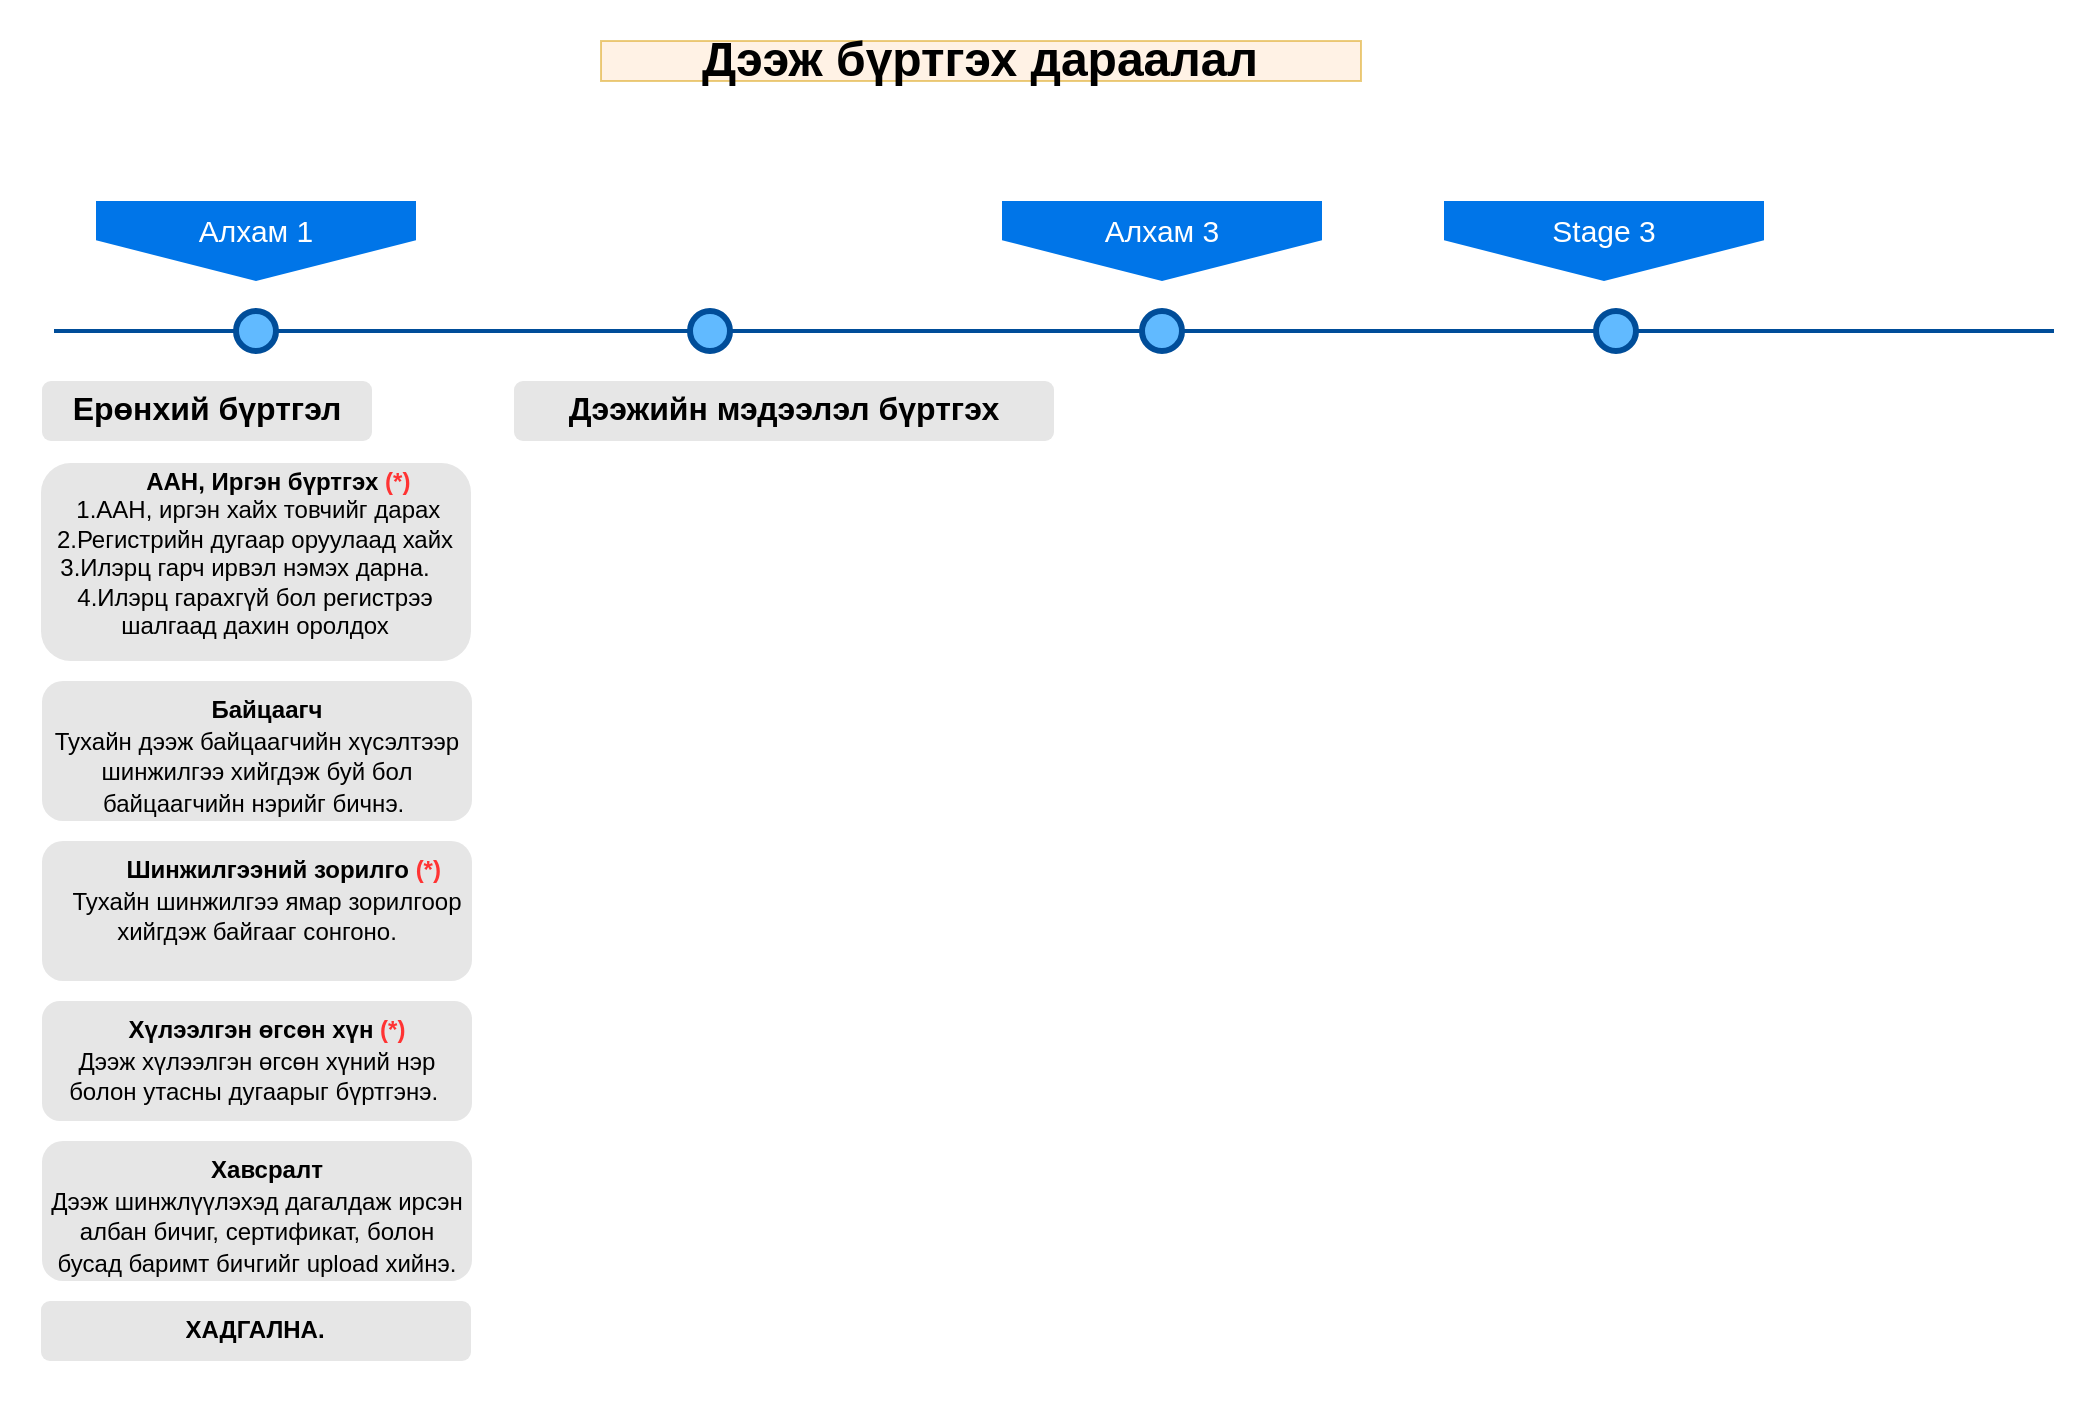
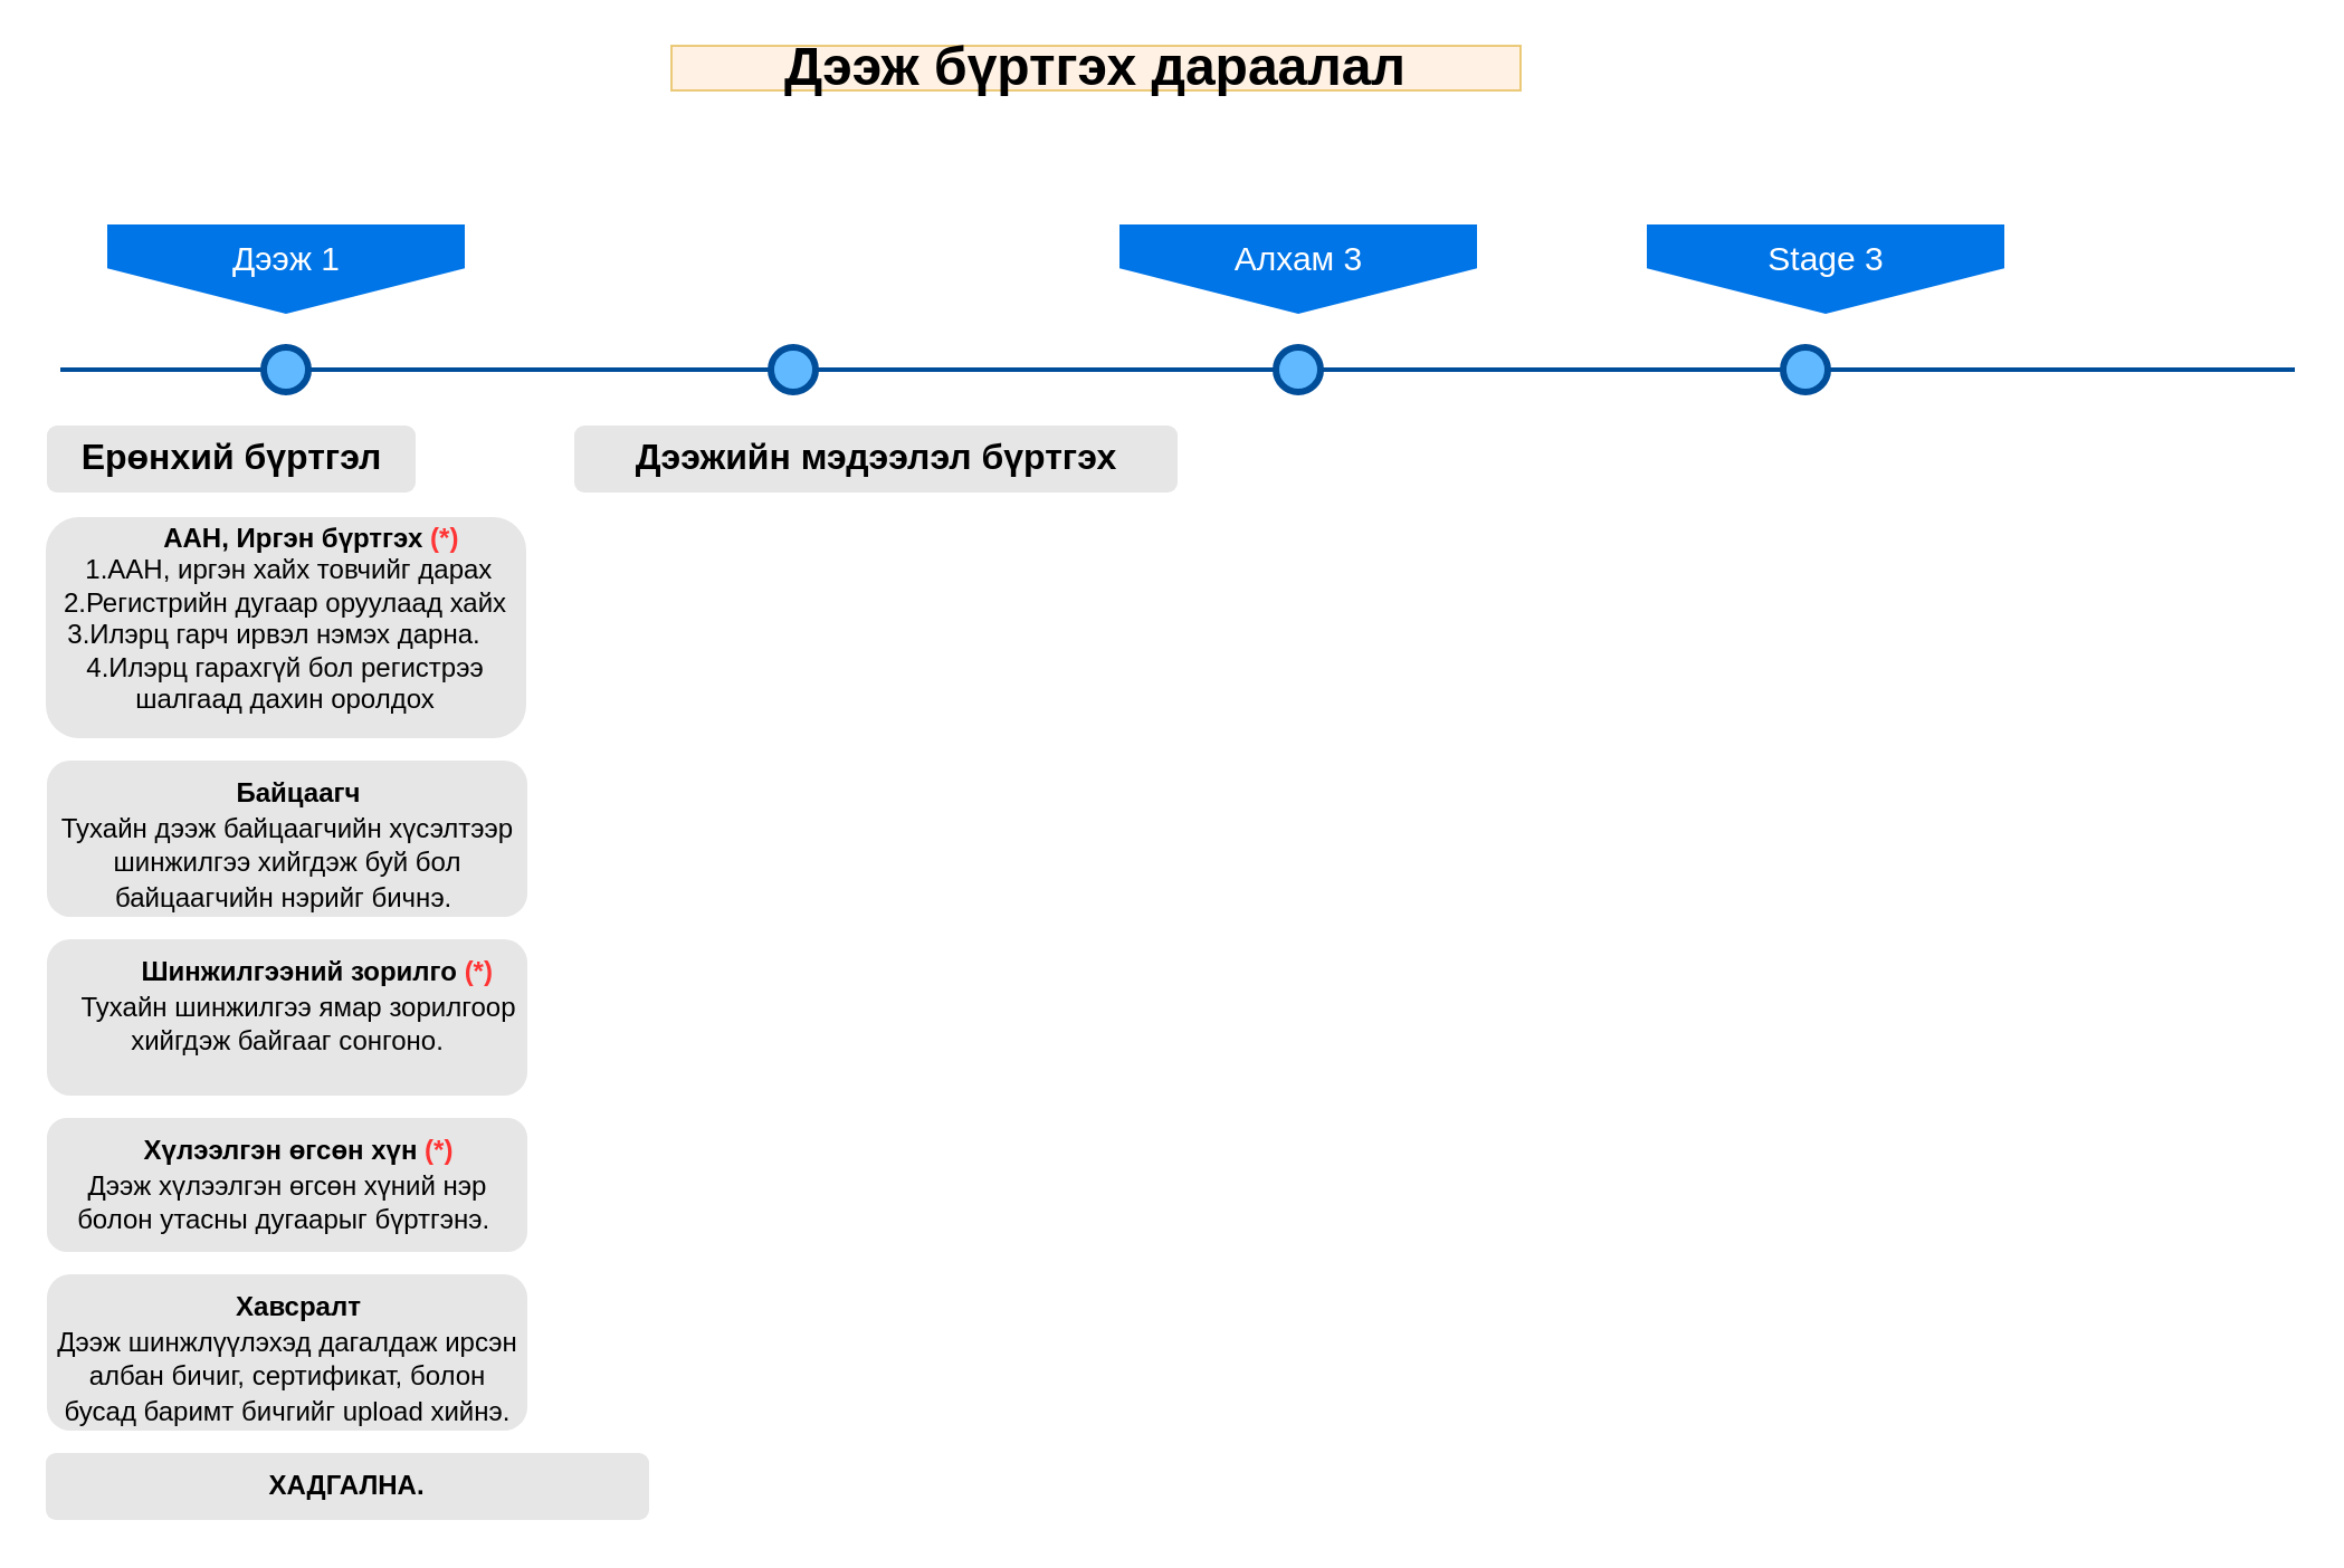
- <mxCell id="3" value="Алхам 1" style="shape=offPageConnector;whiteSpace=wrap;html=1;fillColor=#0075E8;fontSize=15;fontColor=#FFFFFF;size=0.509;verticalAlign=top;strokeColor=none;" parent="1" vertex="1"><mxGeometry x="47.5" y="100" width="160" height="40" as="geometry" /></mxCell>
+ <mxCell id="3" value="Дээж 1" style="shape=offPageConnector;whiteSpace=wrap;html=1;fillColor=#0075E8;fontSize=15;fontColor=#FFFFFF;size=0.509;verticalAlign=top;strokeColor=none;" parent="1" vertex="1"><mxGeometry x="47.5" y="100" width="160" height="40" as="geometry" /></mxCell>
- <mxCell id="17" value="&lt;span&gt;Stage 3&lt;/span&gt;" style="shape=offPageConnector;whiteSpace=wrap;html=1;fillColor=#0075E8;fontSize=15;fontColor=#FFFFFF;size=0.509;verticalAlign=top;strokeColor=none;" vertex="1" parent="1"><mxGeometry x="721.5" y="100" width="160" height="40" as="geometry" /></mxCell>
+ <mxCell id="17" value="&lt;span&gt;Stage 3&lt;/span&gt;" style="shape=offPageConnector;whiteSpace=wrap;html=1;fillColor=#0075E8;fontSize=15;fontColor=#FFFFFF;size=0.509;verticalAlign=top;strokeColor=none;" vertex="1" parent="1"><mxGeometry x="736.5" y="100" width="160" height="40" as="geometry" /></mxCell>
- <mxCell id="16" value="&lt;p style=&quot;line-height: 20%&quot;&gt;&lt;/p&gt;&lt;h4&gt;&lt;span style=&quot;font-size: 12px&quot;&gt;ХАДГАЛНА.&lt;/span&gt;&lt;/h4&gt;&lt;p&gt;&lt;/p&gt;" style="text;html=1;spacing=5;spacingTop=-20;whiteSpace=wrap;overflow=hidden;strokeWidth=3;fillColor=#E6E6E6;fontSize=13;fontColor=#000000;align=center;rounded=1;line-height: 1;" vertex="1" parent="1"><mxGeometry x="20" y="650" width="215" height="30" as="geometry" /></mxCell>
+ <mxCell id="16" value="&lt;p style=&quot;line-height: 20%&quot;&gt;&lt;/p&gt;&lt;h4&gt;&lt;span style=&quot;font-size: 12px&quot;&gt;ХАДГАЛНА.&lt;/span&gt;&lt;/h4&gt;&lt;p&gt;&lt;/p&gt;" style="text;html=1;spacing=5;spacingTop=-20;whiteSpace=wrap;overflow=hidden;strokeWidth=3;fillColor=#E6E6E6;fontSize=13;fontColor=#000000;align=center;rounded=1;line-height: 1;" vertex="1" parent="1"><mxGeometry x="20" y="650" width="270" height="30" as="geometry" /></mxCell>
